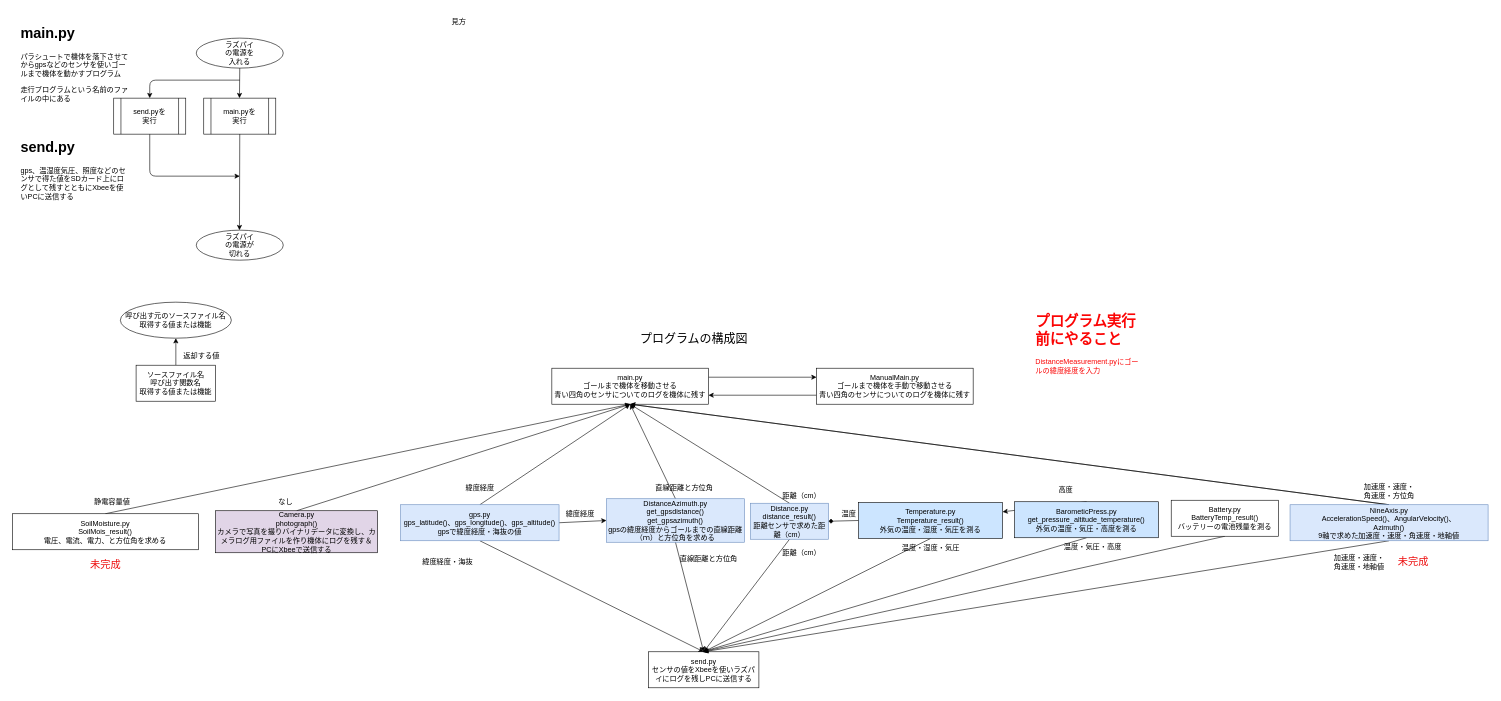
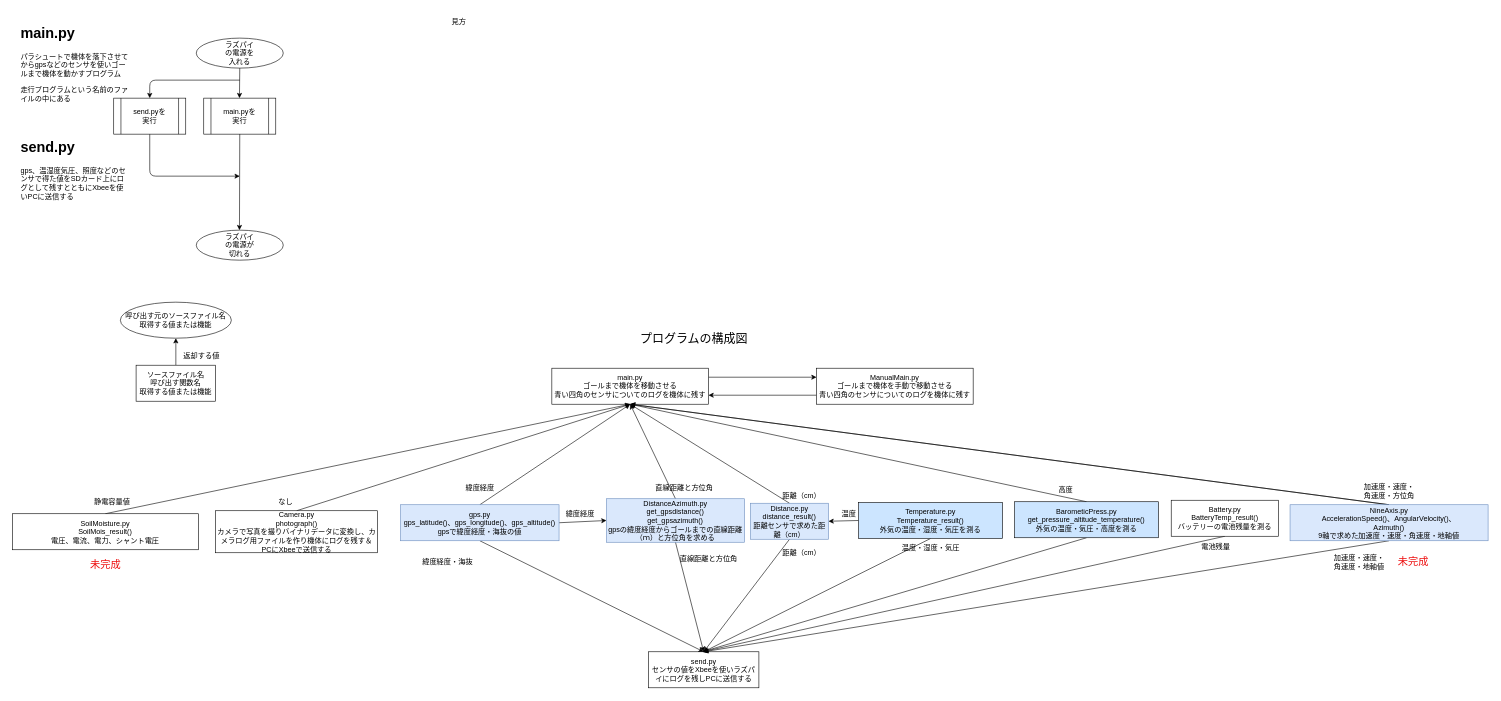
- <mxCell id="58" value="&lt;h1 style=&quot;border-color: var(--border-color);&quot;&gt;プログラム実行前にやること&lt;/h1&gt;&lt;div&gt;DistanceMeasurement.pyにゴールの緯度経度を入力&lt;/div&gt;&lt;p&gt;&lt;br&gt;&lt;/p&gt;" style="text;html=1;strokeColor=none;fillColor=none;spacing=5;spacingTop=-20;whiteSpace=wrap;overflow=hidden;rounded=0;fontColor=#fb0404;" parent="1" vertex="1"><mxGeometry x="1720" y="515.5" width="190" height="120" as="geometry" /></mxCell>
- <mxCell id="50" style="edgeStyle=none;html=1;exitX=0.5;exitY=0;exitDx=0;exitDy=0;" parent="1" source="70" target="52" edge="1"><mxGeometry relative="1" as="geometry" /></mxCell>
+ <mxCell id="50" style="edgeStyle=none;html=1;exitX=0.5;exitY=0;exitDx=0;exitDy=0;entryX=0.5;entryY=1;entryDx=0;entryDy=0;" parent="1" source="70" target="17" edge="1"><mxGeometry relative="1" as="geometry" /></mxCell>
- <mxCell id="51" style="edgeStyle=none;html=1;exitX=0;exitY=0.5;exitDx=0;exitDy=0;entryX=1;entryY=0.5;entryDx=0;entryDy=0;endArrow=diamond;" parent="1" source="52" target="32" edge="1"><mxGeometry relative="1" as="geometry" /></mxCell>
+ <mxCell id="51" style="edgeStyle=none;html=1;exitX=0;exitY=0.5;exitDx=0;exitDy=0;entryX=1;entryY=0.5;entryDx=0;entryDy=0;" parent="1" source="52" target="32" edge="1"><mxGeometry relative="1" as="geometry" /></mxCell>
- <mxCell id="55" value="SoilMoisture.py&lt;br&gt;SoilMois_result()&lt;br&gt;&lt;span style=&quot;&quot;&gt;電圧、電流、電力、と方位角を求める&lt;/span&gt;" style="rounded=0;whiteSpace=wrap;html=1;fontSize=12;" parent="1" vertex="1"><mxGeometry x="20" y="855.5" width="310" height="60" as="geometry" /></mxCell>
+ <mxCell id="55" value="SoilMoisture.py&lt;br&gt;SoilMois_result()&lt;br&gt;&lt;span style=&quot;&quot;&gt;電圧、電流、電力、シャント電圧&lt;/span&gt;" style="rounded=0;whiteSpace=wrap;html=1;fontSize=12;" parent="1" vertex="1"><mxGeometry x="20" y="855.5" width="310" height="60" as="geometry" /></mxCell>
- <mxCell id="45" value="Camera.py&lt;br&gt;photograph()&lt;br&gt;カメラで写真を撮りバイナリデータに変換し、カメラログ用ファイルを作り機体にログを残す＆PCにXbeeで送信する" style="rounded=0;whiteSpace=wrap;html=1;fontSize=12;fillColor=#e1d5e7;" parent="1" vertex="1"><mxGeometry x="358.75" y="850.5" width="270" height="70" as="geometry" /></mxCell>
+ <mxCell id="45" value="Camera.py&lt;br&gt;photograph()&lt;br&gt;カメラで写真を撮りバイナリデータに変換し、カメラログ用ファイルを作り機体にログを残す＆PCにXbeeで送信する" style="rounded=0;whiteSpace=wrap;html=1;fontSize=12;" parent="1" vertex="1"><mxGeometry x="358.75" y="850.5" width="270" height="70" as="geometry" /></mxCell>
- <mxCell id="53" value="温度・気圧・高度" style="text;html=1;align=center;verticalAlign=middle;resizable=0;points=[];autosize=1;strokeColor=none;fillColor=none;fontSize=12;" parent="1" vertex="1"><mxGeometry x="1760" y="895.5" width="120" height="30" as="geometry" /></mxCell>
+ <mxCell id="67" value="電池残量" style="text;html=1;align=center;verticalAlign=middle;resizable=0;points=[];autosize=1;strokeColor=none;fillColor=none;" vertex="1" parent="1"><mxGeometry x="1990" y="895.5" width="70" height="30" as="geometry" /></mxCell>
